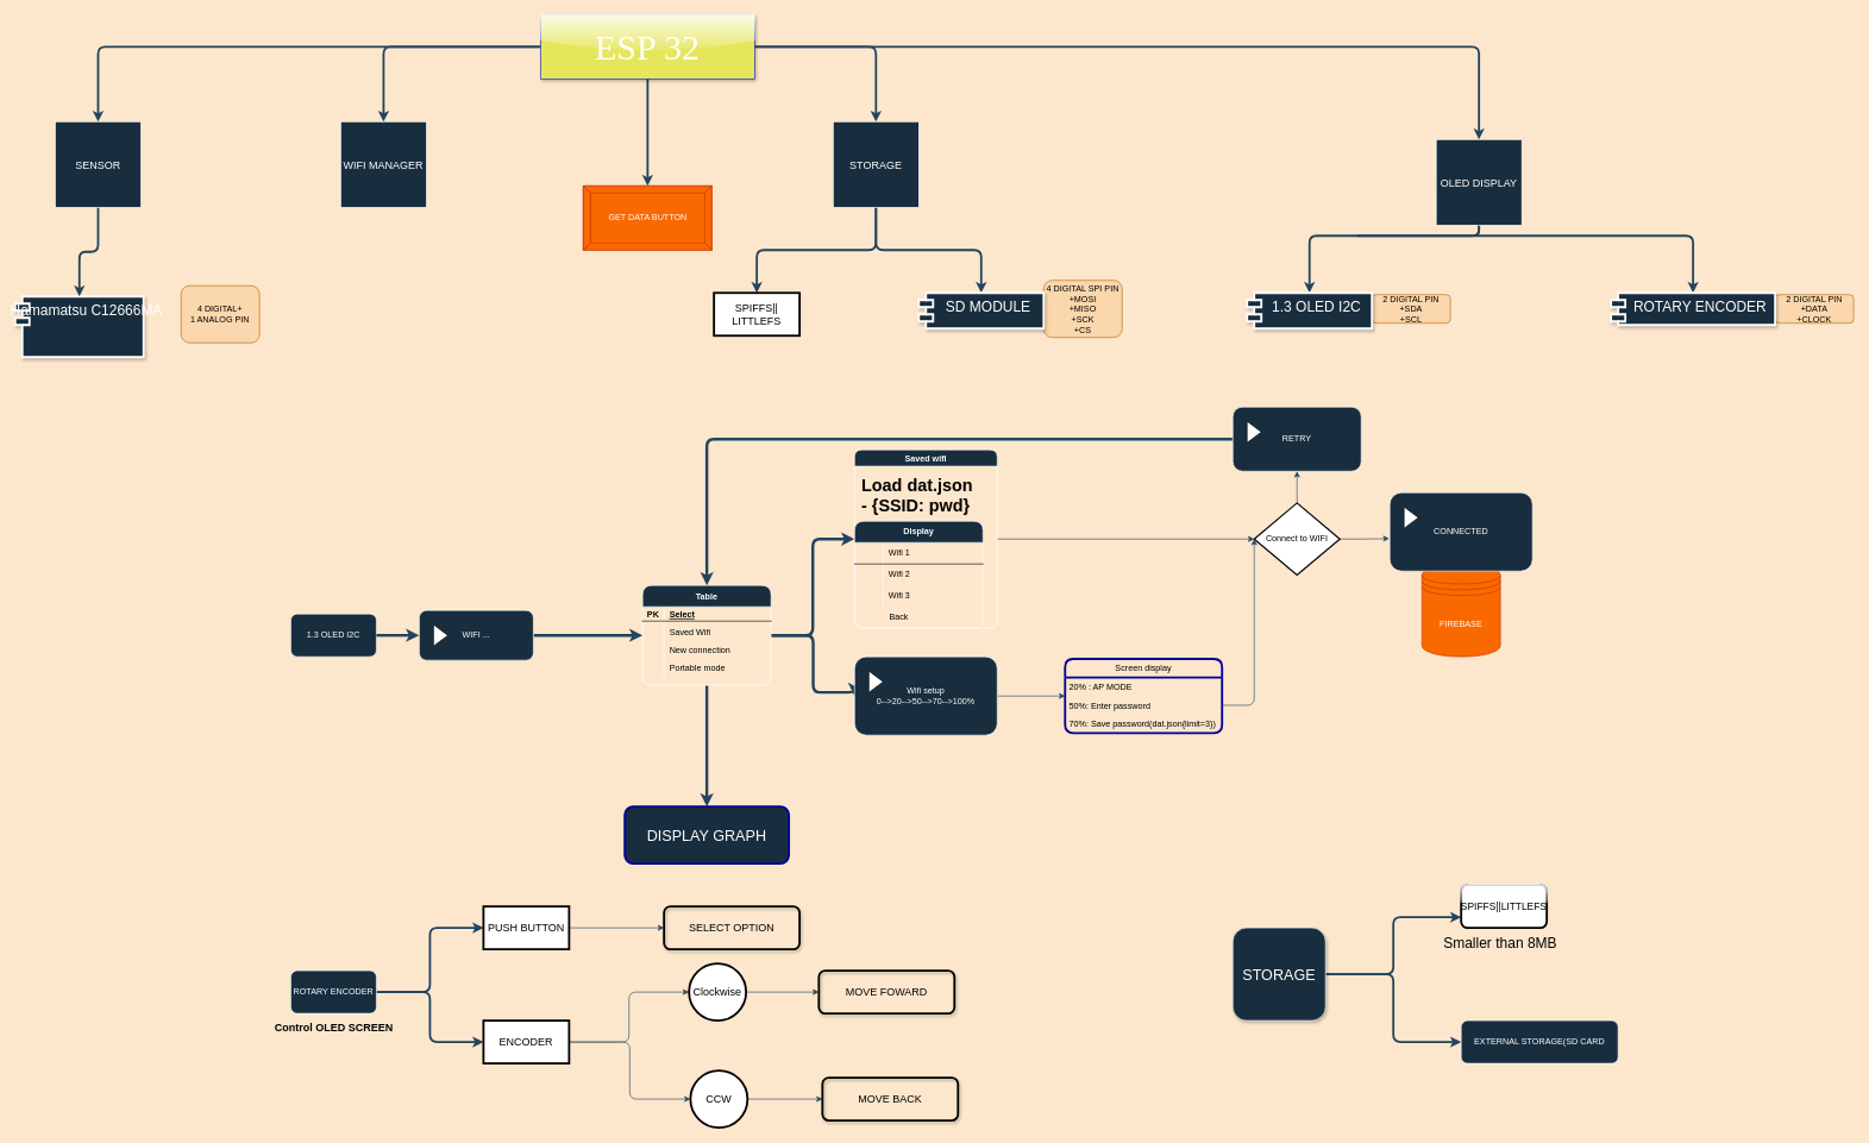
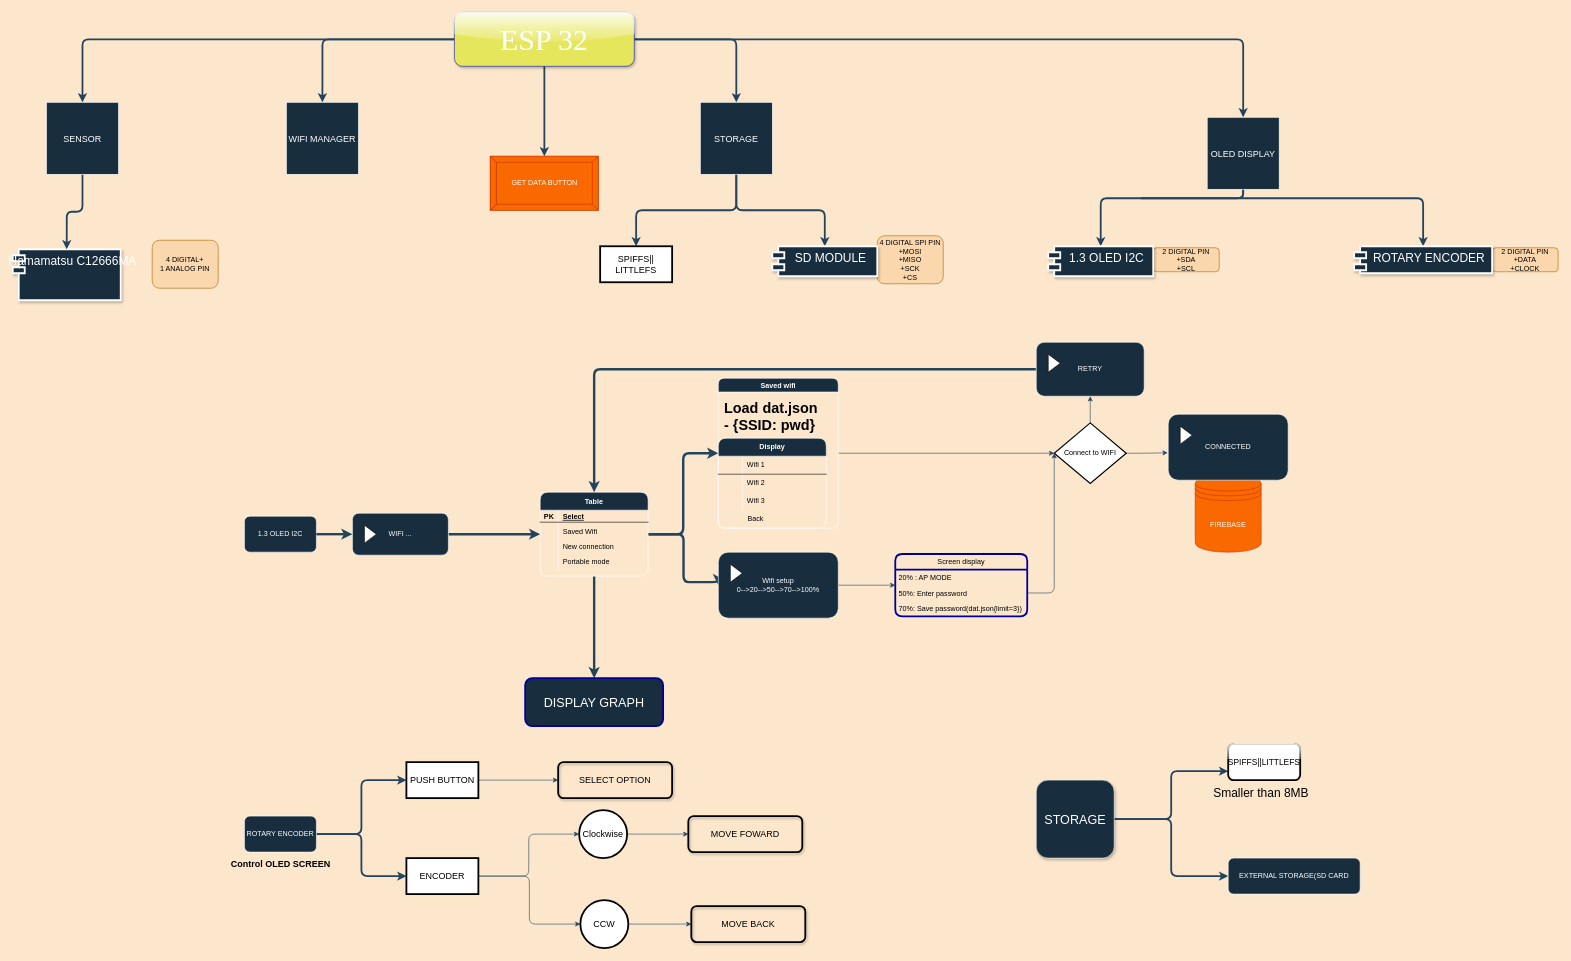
- <mxCell id="7" value="&lt;font face=&quot;Times New Roman&quot; style=&quot;font-size: 50px&quot;&gt;&lt;span&gt;ESP &lt;/span&gt;&lt;font style=&quot;font-size: 50px&quot;&gt;32&lt;/font&gt;&lt;/font&gt;" style="whiteSpace=wrap;html=1;sketch=0;strokeColor=#001DBC;fontColor=#ffffff;glass=1;shadow=1;fillColor=#E6E65C;rounded=0;" vertex="1" parent="1"><mxGeometry x="757" y="20" width="300" height="90" as="geometry" /></mxCell>
+ <mxCell id="7" value="&lt;font face=&quot;Times New Roman&quot; style=&quot;font-size: 50px&quot;&gt;&lt;span&gt;ESP &lt;/span&gt;&lt;font style=&quot;font-size: 50px&quot;&gt;32&lt;/font&gt;&lt;/font&gt;" style="rounded=1;whiteSpace=wrap;html=1;sketch=0;strokeColor=#001DBC;fontColor=#ffffff;glass=1;shadow=1;fillColor=#E6E65C;" vertex="1" parent="1"><mxGeometry x="757" y="20" width="300" height="90" as="geometry" /></mxCell>
